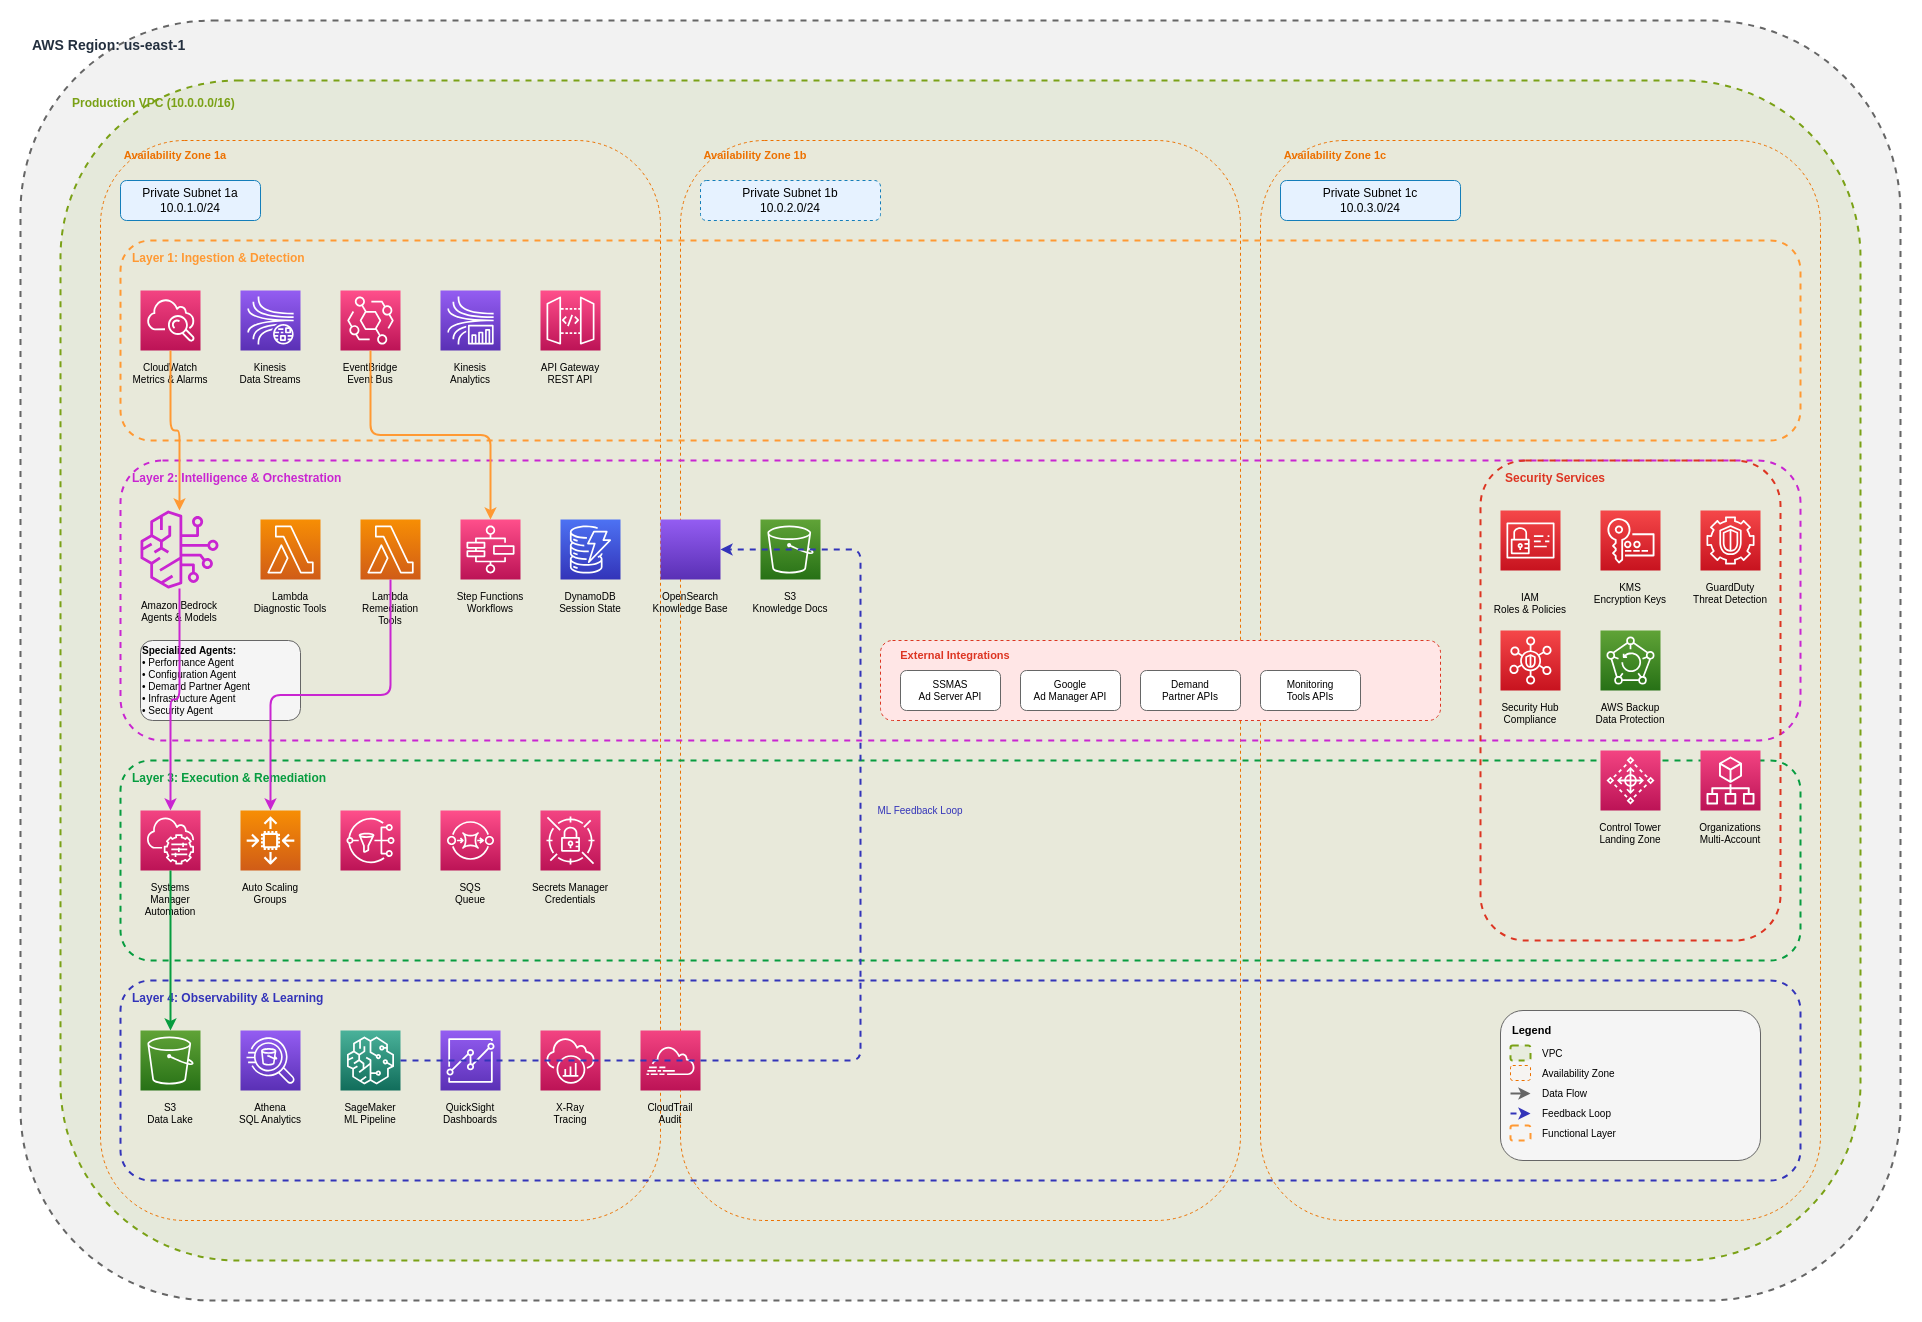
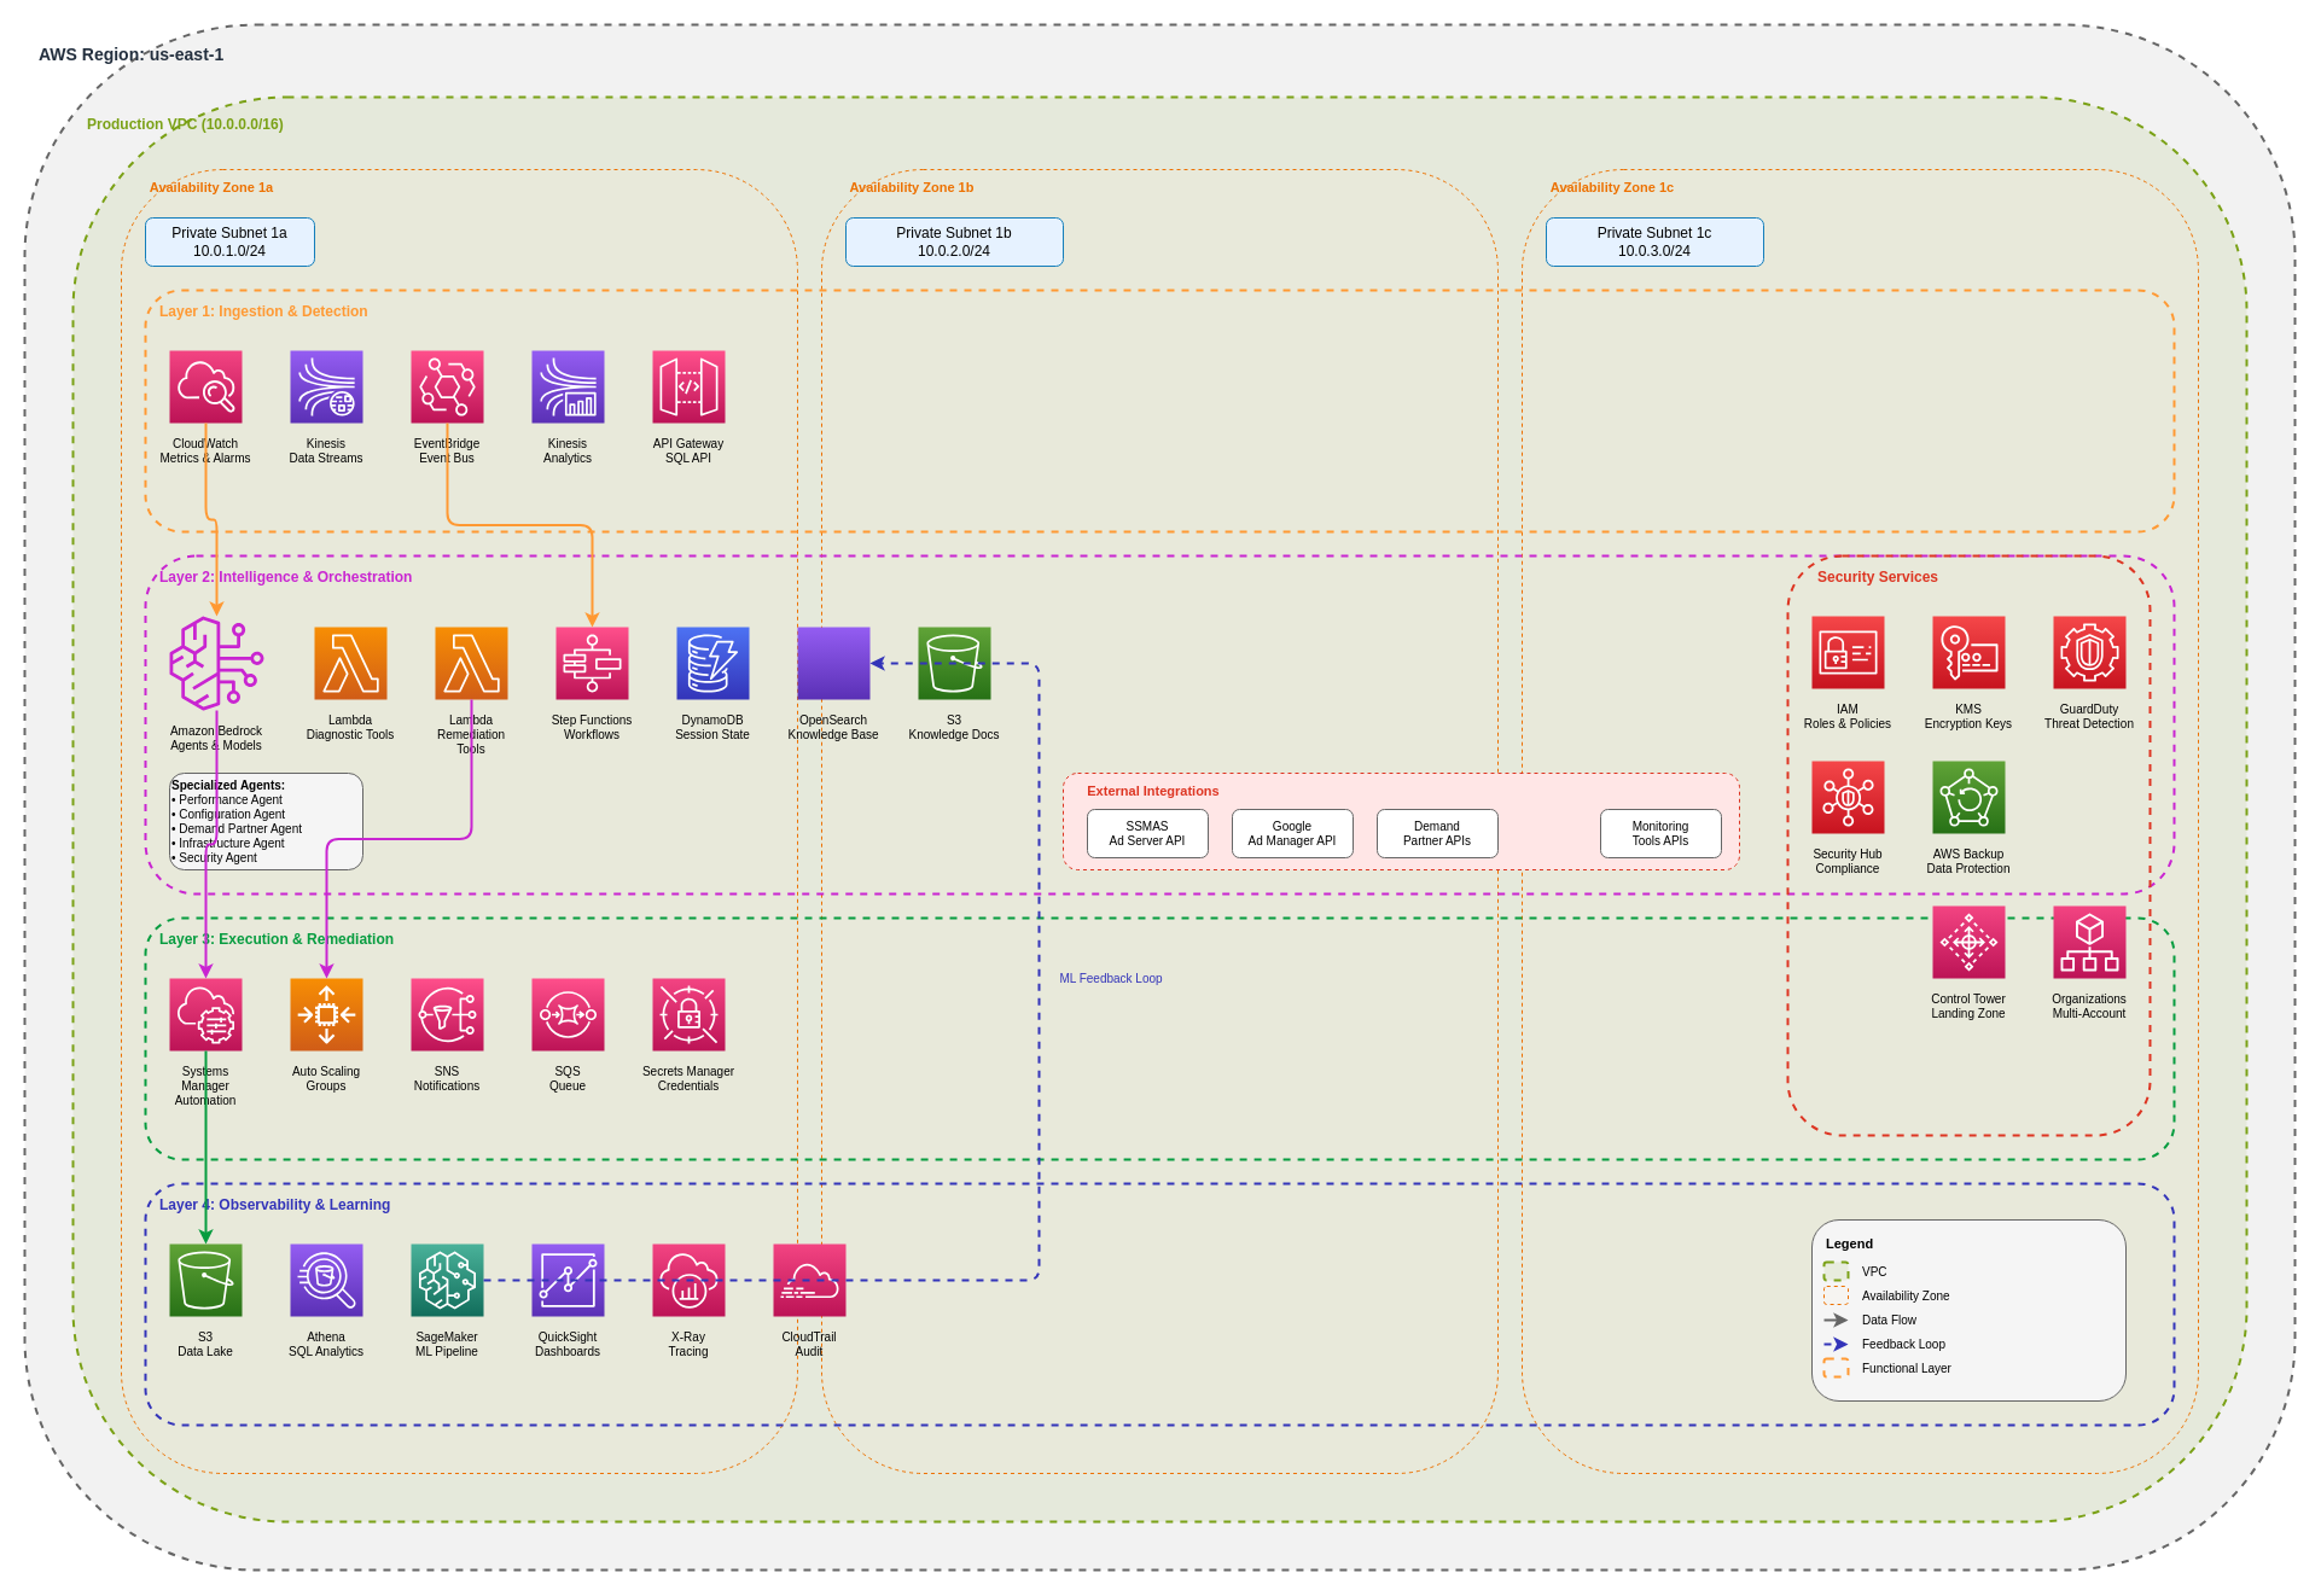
- <mxCell id="13" value="Private Subnet 1b&lt;br&gt;10.0.2.0/24" style="rounded=1;whiteSpace=wrap;html=1;fillColor=#E6F2FF;strokeColor=#147EBA;strokeWidth=1;dashed=1;" vertex="1" parent="1"><mxGeometry x="700" y="180" width="180" height="40" as="geometry" /></mxCell>
+ <mxCell id="13" value="Private Subnet 1b&lt;br&gt;10.0.2.0/24" style="rounded=1;whiteSpace=wrap;html=1;fillColor=#E6F2FF;strokeColor=#147EBA;strokeWidth=1;" vertex="1" parent="1"><mxGeometry x="700" y="180" width="180" height="40" as="geometry" /></mxCell>
- <mxCell id="26" value="API Gateway&lt;br&gt;REST API" style="text;html=1;strokeColor=none;fillColor=none;align=center;verticalAlign=top;whiteSpace=wrap;rounded=0;fontSize=10;" vertex="1" parent="1"><mxGeometry x="530" y="355" width="80" height="30" as="geometry" /></mxCell>
+ <mxCell id="26" value="API Gateway&lt;br&gt;SQL API" style="text;html=1;strokeColor=none;fillColor=none;align=center;verticalAlign=top;whiteSpace=wrap;rounded=0;fontSize=10;" vertex="1" parent="1"><mxGeometry x="530" y="355" width="80" height="30" as="geometry" /></mxCell>
- <mxCell id="73" value="IAM&lt;br&gt;Roles &amp; Policies" style="text;html=1;strokeColor=none;fillColor=none;align=center;verticalAlign=top;whiteSpace=wrap;rounded=0;fontSize=10;" vertex="1" parent="1"><mxGeometry x="1490" y="585" width="80" height="30" as="geometry" /></mxCell>
+ <mxCell id="73" value="IAM&lt;br&gt;Roles &amp; Policies" style="text;html=1;strokeColor=none;fillColor=none;align=center;verticalAlign=top;whiteSpace=wrap;rounded=0;fontSize=10;" vertex="1" parent="1"><mxGeometry x="1490" y="575" width="80" height="30" as="geometry" /></mxCell>
- <mxCell id="91" value="Monitoring&lt;br&gt;Tools APIs" style="rounded=1;whiteSpace=wrap;html=1;fillColor=#FFFFFF;strokeColor=#666666;fontSize=10;" vertex="1" parent="1"><mxGeometry x="1260" y="670" width="100" height="40" as="geometry" /></mxCell>
+ <mxCell id="91" value="Monitoring&lt;br&gt;Tools APIs" style="rounded=1;whiteSpace=wrap;html=1;fillColor=#FFFFFF;strokeColor=#666666;fontSize=10;" vertex="1" parent="1"><mxGeometry x="1325" y="670" width="100" height="40" as="geometry" /></mxCell>
+ <mxCell id="51" value="SNS&lt;br&gt;Notifications" style="text;html=1;strokeColor=none;fillColor=none;align=center;verticalAlign=top;whiteSpace=wrap;rounded=0;fontSize=10;" vertex="1" parent="1"><mxGeometry x="330" y="875" width="80" height="30" as="geometry" /></mxCell>
